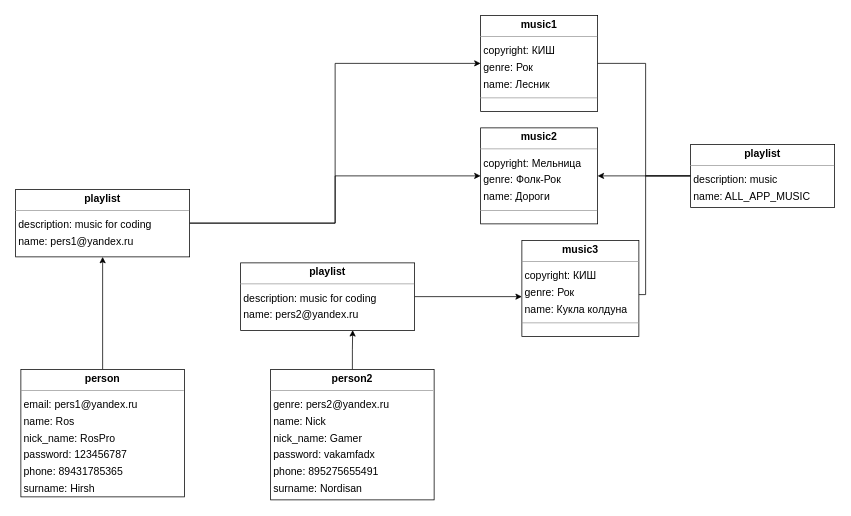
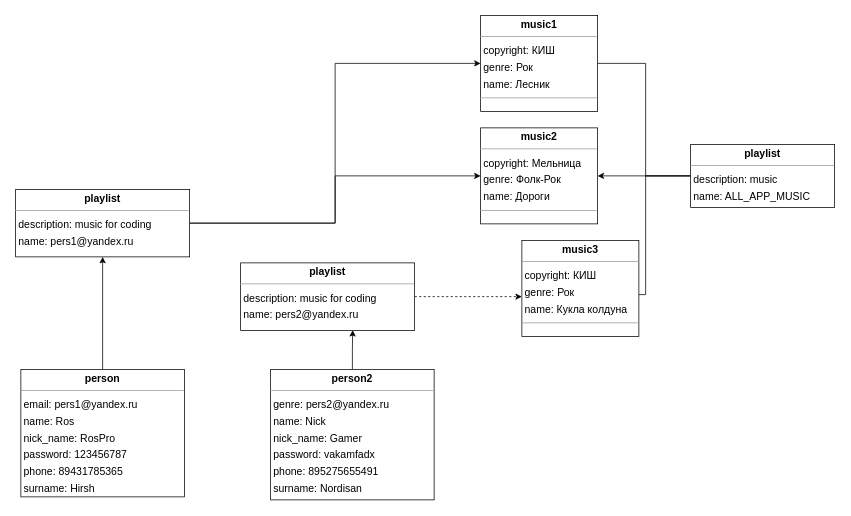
- <mxCell id="16" style="edgeStyle=orthogonalEdgeStyle;rounded=0;orthogonalLoop=1;jettySize=auto;html=1;entryX=0;entryY=0.586;entryDx=0;entryDy=0;entryPerimeter=0;" edge="1" parent="1" source="17" target="12"><mxGeometry relative="1" as="geometry" /></mxCell>
+ <mxCell id="16" style="edgeStyle=orthogonalEdgeStyle;rounded=0;orthogonalLoop=1;jettySize=auto;html=1;entryX=0;entryY=0.586;entryDx=0;entryDy=0;entryPerimeter=0;dashed=1;" edge="1" parent="1" source="17" target="12"><mxGeometry relative="1" as="geometry" /></mxCell>
